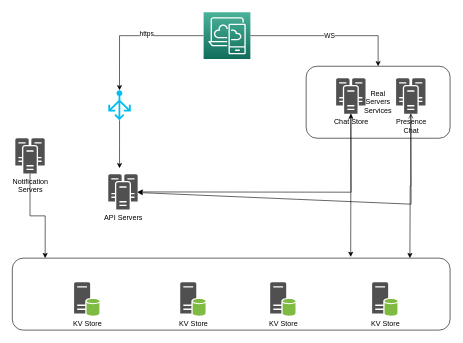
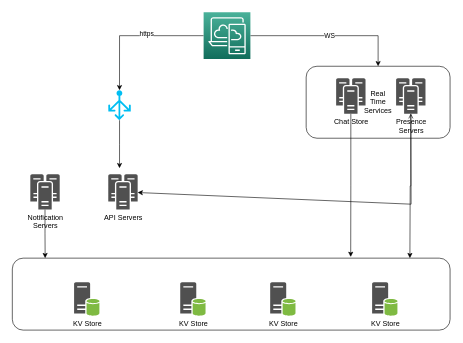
- <mxCell id="2" value="Real&lt;br&gt;Servers&lt;br&gt;Services" style="rounded=1;whiteSpace=wrap;html=1;" vertex="1" parent="1"><mxGeometry x="510" y="110" width="240" height="120" as="geometry" /></mxCell>
+ <mxCell id="2" value="Real&lt;br&gt;Time&lt;br&gt;Services" style="rounded=1;whiteSpace=wrap;html=1;" vertex="1" parent="1"><mxGeometry x="510" y="110" width="240" height="120" as="geometry" /></mxCell>
- <mxCell id="16" value="Presence&lt;br&gt;Chat" style="sketch=0;pointerEvents=1;shadow=0;dashed=0;html=1;strokeColor=none;fillColor=#505050;labelPosition=center;verticalLabelPosition=bottom;verticalAlign=top;outlineConnect=0;align=center;shape=mxgraph.office.servers.cluster_server;" vertex="1" parent="1"><mxGeometry x="660" y="130" width="49" height="59" as="geometry" /></mxCell>
+ <mxCell id="16" value="Presence&lt;br&gt;Servers" style="sketch=0;pointerEvents=1;shadow=0;dashed=0;html=1;strokeColor=none;fillColor=#505050;labelPosition=center;verticalLabelPosition=bottom;verticalAlign=top;outlineConnect=0;align=center;shape=mxgraph.office.servers.cluster_server;" vertex="1" parent="1"><mxGeometry x="660" y="130" width="49" height="59" as="geometry" /></mxCell>
- <mxCell id="12" value="Notification&lt;br&gt;Servers" style="sketch=0;pointerEvents=1;shadow=0;dashed=0;html=1;strokeColor=none;fillColor=#505050;labelPosition=center;verticalLabelPosition=bottom;verticalAlign=top;outlineConnect=0;align=center;shape=mxgraph.office.servers.cluster_server;" vertex="1" parent="1"><mxGeometry x="25" y="230" width="49" height="59" as="geometry" /></mxCell>
+ <mxCell id="12" value="Notification&lt;br&gt;Servers" style="sketch=0;pointerEvents=1;shadow=0;dashed=0;html=1;strokeColor=none;fillColor=#505050;labelPosition=center;verticalLabelPosition=bottom;verticalAlign=top;outlineConnect=0;align=center;shape=mxgraph.office.servers.cluster_server;" vertex="1" parent="1"><mxGeometry x="50" y="290" width="49" height="59" as="geometry" /></mxCell>
- <mxCell id="21" value="" style="endArrow=classic;startArrow=classic;html=1;rounded=0;" edge="1" parent="1" source="10" target="14"><mxGeometry width="50" height="50" relative="1" as="geometry"><mxPoint x="420" y="330" as="sourcePoint" /><mxPoint x="470" y="280" as="targetPoint" /><Array as="points"><mxPoint x="585" y="320" /></Array></mxGeometry></mxCell>
